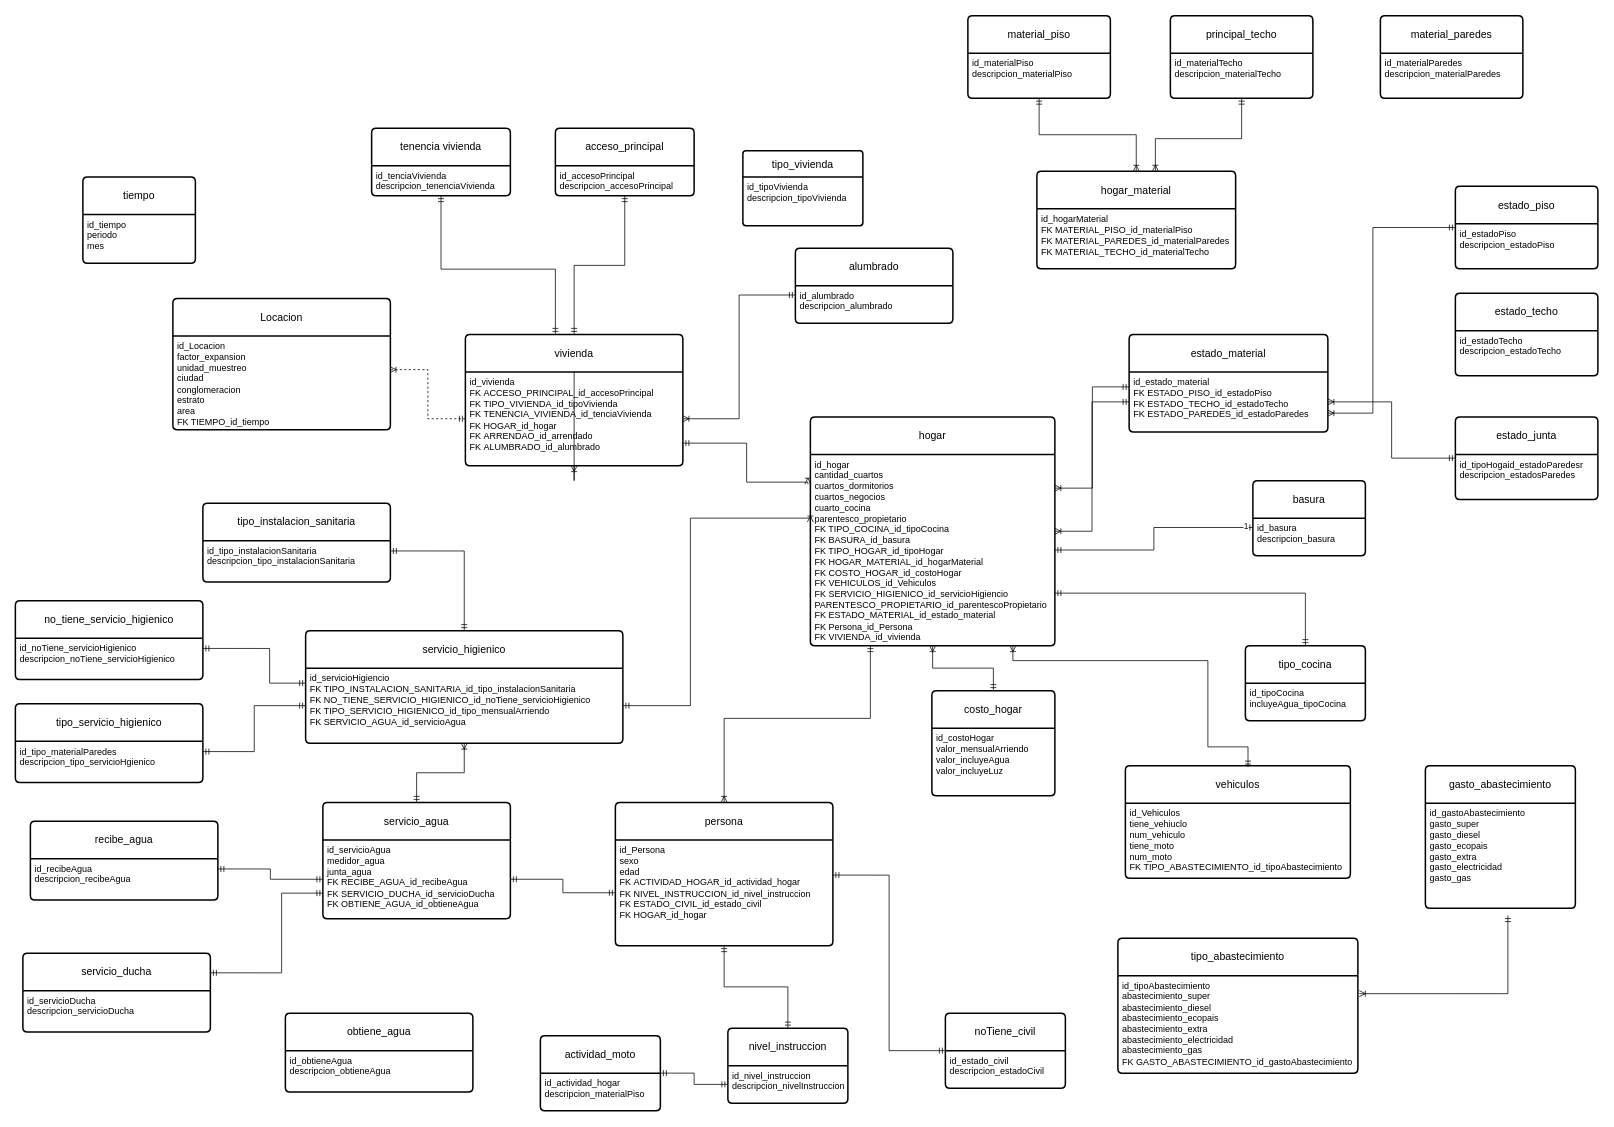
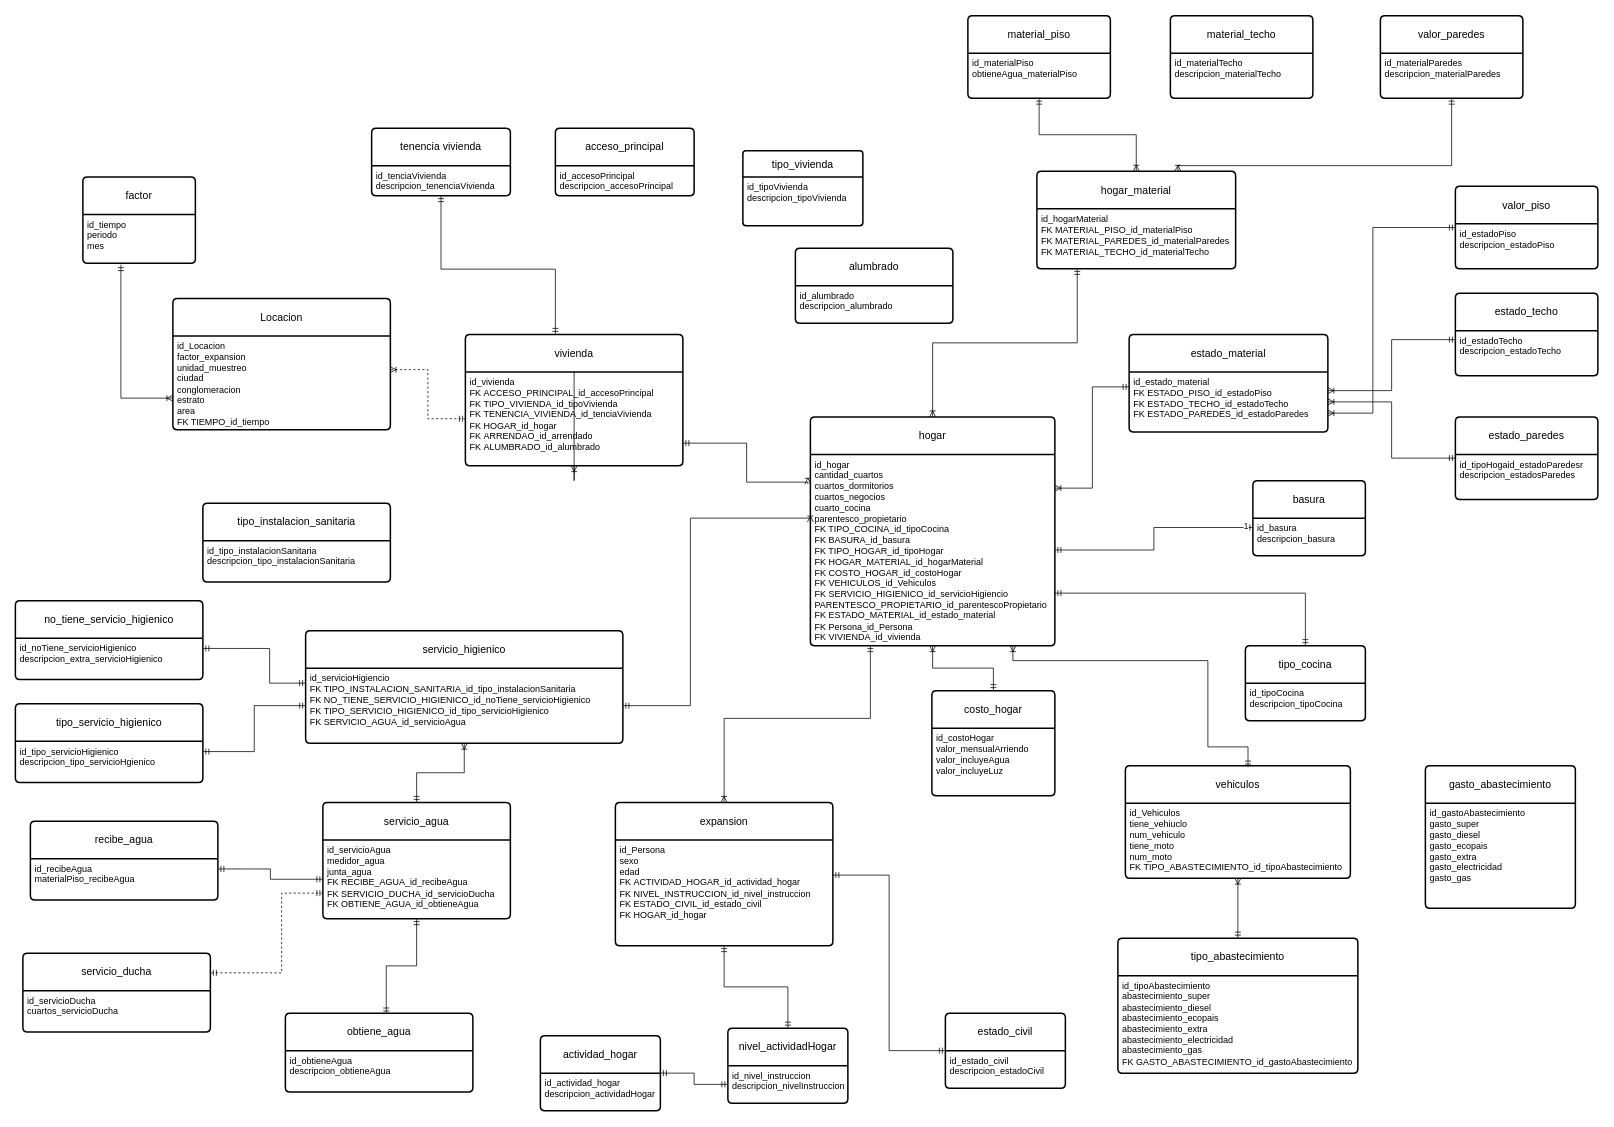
- <mxCell id="13" value="principal_techo" style="swimlane;childLayout=stackLayout;horizontal=1;startSize=50;horizontalStack=0;rounded=1;fontSize=14;fontStyle=0;strokeWidth=2;resizeParent=0;resizeLast=1;shadow=0;dashed=0;align=center;arcSize=4;whiteSpace=wrap;html=1;" parent="1" vertex="1"><mxGeometry x="1560" y="20" width="190" height="110" as="geometry" /></mxCell>
+ <mxCell id="13" value="material_techo" style="swimlane;childLayout=stackLayout;horizontal=1;startSize=50;horizontalStack=0;rounded=1;fontSize=14;fontStyle=0;strokeWidth=2;resizeParent=0;resizeLast=1;shadow=0;dashed=0;align=center;arcSize=4;whiteSpace=wrap;html=1;" parent="1" vertex="1"><mxGeometry x="1560" y="20" width="190" height="110" as="geometry" /></mxCell>
- <mxCell id="11" value="material_paredes" style="swimlane;childLayout=stackLayout;horizontal=1;startSize=50;horizontalStack=0;rounded=1;fontSize=14;fontStyle=0;strokeWidth=2;resizeParent=0;resizeLast=1;shadow=0;dashed=0;align=center;arcSize=4;whiteSpace=wrap;html=1;" parent="1" vertex="1"><mxGeometry x="1840" y="20" width="190" height="110" as="geometry" /></mxCell>
+ <mxCell id="11" value="valor_paredes" style="swimlane;childLayout=stackLayout;horizontal=1;startSize=50;horizontalStack=0;rounded=1;fontSize=14;fontStyle=0;strokeWidth=2;resizeParent=0;resizeLast=1;shadow=0;dashed=0;align=center;arcSize=4;whiteSpace=wrap;html=1;" parent="1" vertex="1"><mxGeometry x="1840" y="20" width="190" height="110" as="geometry" /></mxCell>
- <mxCell id="16" value="id_materialPiso&lt;br&gt;descripcion_materialPiso" style="align=left;strokeColor=none;fillColor=none;spacingLeft=4;fontSize=12;verticalAlign=top;resizable=0;rotatable=0;part=1;html=1;" parent="15" vertex="1"><mxGeometry y="50" width="190" height="60" as="geometry" /></mxCell>
+ <mxCell id="16" value="id_materialPiso&lt;br&gt;obtieneAgua_materialPiso" style="align=left;strokeColor=none;fillColor=none;spacingLeft=4;fontSize=12;verticalAlign=top;resizable=0;rotatable=0;part=1;html=1;" parent="15" vertex="1"><mxGeometry y="50" width="190" height="60" as="geometry" /></mxCell>
- <mxCell id="41" style="edgeStyle=orthogonalEdgeStyle;rounded=0;orthogonalLoop=1;jettySize=auto;html=1;entryX=0.5;entryY=1;entryDx=0;entryDy=0;endArrow=ERmandOne;endFill=0;startArrow=ERoneToMany;startFill=0;" parent="1" source="43" target="14" edge="1"><mxGeometry relative="1" as="geometry"><Array as="points"><mxPoint x="1540" y="184" /><mxPoint x="1655" y="184" /></Array></mxGeometry></mxCell>
+ <mxCell id="42" style="edgeStyle=orthogonalEdgeStyle;rounded=0;orthogonalLoop=1;jettySize=auto;html=1;entryX=0.5;entryY=1;entryDx=0;entryDy=0;endArrow=ERmandOne;endFill=0;startArrow=ERoneToMany;startFill=0;" parent="1" source="43" target="12" edge="1"><mxGeometry relative="1" as="geometry"><Array as="points"><mxPoint x="1570" y="220" /><mxPoint x="1935" y="220" /></Array></mxGeometry></mxCell>
- <mxCell id="61" value="tiempo" style="swimlane;childLayout=stackLayout;horizontal=1;startSize=50;horizontalStack=0;rounded=1;fontSize=14;fontStyle=0;strokeWidth=2;resizeParent=0;resizeLast=1;shadow=0;dashed=0;align=center;arcSize=4;whiteSpace=wrap;html=1;" parent="1" vertex="1"><mxGeometry x="110" y="235" width="150" height="115" as="geometry" /></mxCell>
+ <mxCell id="61" value="factor" style="swimlane;childLayout=stackLayout;horizontal=1;startSize=50;horizontalStack=0;rounded=1;fontSize=14;fontStyle=0;strokeWidth=2;resizeParent=0;resizeLast=1;shadow=0;dashed=0;align=center;arcSize=4;whiteSpace=wrap;html=1;" parent="1" vertex="1"><mxGeometry x="110" y="235" width="150" height="115" as="geometry" /></mxCell>
- <mxCell id="9" value="estado_piso" style="swimlane;childLayout=stackLayout;horizontal=1;startSize=50;horizontalStack=0;rounded=1;fontSize=14;fontStyle=0;strokeWidth=2;resizeParent=0;resizeLast=1;shadow=0;dashed=0;align=center;arcSize=4;whiteSpace=wrap;html=1;" parent="1" vertex="1"><mxGeometry x="1940" y="247.5" width="190" height="110" as="geometry" /></mxCell>
+ <mxCell id="9" value="valor_piso" style="swimlane;childLayout=stackLayout;horizontal=1;startSize=50;horizontalStack=0;rounded=1;fontSize=14;fontStyle=0;strokeWidth=2;resizeParent=0;resizeLast=1;shadow=0;dashed=0;align=center;arcSize=4;whiteSpace=wrap;html=1;" parent="1" vertex="1"><mxGeometry x="1940" y="247.5" width="190" height="110" as="geometry" /></mxCell>
- <mxCell id="53" style="edgeStyle=orthogonalEdgeStyle;rounded=0;orthogonalLoop=1;jettySize=auto;html=1;entryX=0.5;entryY=1;entryDx=0;entryDy=0;startArrow=ERmandOne;startFill=0;endArrow=ERmandOne;endFill=0;" parent="1" source="55" target="48" edge="1"><mxGeometry relative="1" as="geometry"><Array as="points"><mxPoint x="765" y="353" /><mxPoint x="832" y="353" /></Array></mxGeometry></mxCell>
+ <mxCell id="91" style="edgeStyle=orthogonalEdgeStyle;rounded=0;orthogonalLoop=1;jettySize=auto;html=1;endArrow=ERmandOne;endFill=0;startArrow=ERoneToMany;startFill=0;" parent="1" source="18" target="7" edge="1"><mxGeometry relative="1" as="geometry"><Array as="points"><mxPoint x="1855" y="520" /><mxPoint x="1855" y="452" /></Array></mxGeometry></mxCell>
+ <mxCell id="99" style="edgeStyle=orthogonalEdgeStyle;rounded=0;orthogonalLoop=1;jettySize=auto;html=1;entryX=0.338;entryY=1.031;entryDx=0;entryDy=0;entryPerimeter=0;startArrow=ERoneToMany;startFill=0;endArrow=ERmandOne;endFill=0;" parent="1" source="58" target="62" edge="1"><mxGeometry relative="1" as="geometry"><Array as="points"><mxPoint x="161" y="530" /></Array></mxGeometry></mxCell>
- <mxCell id="81" style="edgeStyle=orthogonalEdgeStyle;rounded=0;orthogonalLoop=1;jettySize=auto;html=1;entryX=0;entryY=0.25;entryDx=0;entryDy=0;endArrow=ERmandOne;endFill=0;startArrow=ERoneToMany;startFill=0;" parent="1" source="56" target="46" edge="1"><mxGeometry relative="1" as="geometry" /></mxCell>
- <mxCell id="5" value="estado_junta" style="swimlane;childLayout=stackLayout;horizontal=1;startSize=50;horizontalStack=0;rounded=1;fontSize=14;fontStyle=0;strokeWidth=2;resizeParent=0;resizeLast=1;shadow=0;dashed=0;align=center;arcSize=4;whiteSpace=wrap;html=1;" parent="1" vertex="1"><mxGeometry x="1940" y="555" width="190" height="110" as="geometry" /></mxCell>
+ <mxCell id="5" value="estado_paredes" style="swimlane;childLayout=stackLayout;horizontal=1;startSize=50;horizontalStack=0;rounded=1;fontSize=14;fontStyle=0;strokeWidth=2;resizeParent=0;resizeLast=1;shadow=0;dashed=0;align=center;arcSize=4;whiteSpace=wrap;html=1;" parent="1" vertex="1"><mxGeometry x="1940" y="555" width="190" height="110" as="geometry" /></mxCell>
- <mxCell id="2" style="edgeStyle=orthogonalEdgeStyle;rounded=0;orthogonalLoop=1;jettySize=auto;html=1;endArrow=ERmandOne;endFill=0;startArrow=ERoneToMany;startFill=0;" parent="1" source="3" target="18" edge="1"><mxGeometry relative="1" as="geometry" /></mxCell>
+ <mxCell id="2" style="edgeStyle=orthogonalEdgeStyle;rounded=0;orthogonalLoop=1;jettySize=auto;html=1;entryX=0.203;entryY=0.994;entryDx=0;entryDy=0;entryPerimeter=0;endArrow=ERmandOne;endFill=0;startArrow=ERoneToMany;startFill=0;" parent="1" source="3" target="44" edge="1"><mxGeometry relative="1" as="geometry" /></mxCell>
- <mxCell id="67" style="edgeStyle=orthogonalEdgeStyle;rounded=0;orthogonalLoop=1;jettySize=auto;html=1;entryX=1;entryY=0.25;entryDx=0;entryDy=0;startArrow=ERmandOne;startFill=0;endArrow=ERmandOne;endFill=0;" parent="1" source="68" target="60" edge="1"><mxGeometry relative="1" as="geometry" /></mxCell>
- <mxCell id="64" value="id_noTiene_servicioHigienico&lt;br&gt;descripcion_noTiene_servicioHigienico" style="align=left;strokeColor=none;fillColor=none;spacingLeft=4;fontSize=12;verticalAlign=top;resizable=0;rotatable=0;part=1;html=1;" parent="63" vertex="1"><mxGeometry y="50" width="250" height="55" as="geometry" /></mxCell>
+ <mxCell id="64" value="id_noTiene_servicioHigienico&lt;br&gt;descripcion_extra_servicioHigienico" style="align=left;strokeColor=none;fillColor=none;spacingLeft=4;fontSize=12;verticalAlign=top;resizable=0;rotatable=0;part=1;html=1;" parent="63" vertex="1"><mxGeometry y="50" width="250" height="55" as="geometry" /></mxCell>
- <mxCell id="94" value="id_tipoCocina&lt;br&gt;incluyeAgua_tipoCocina" style="align=left;strokeColor=none;fillColor=none;spacingLeft=4;fontSize=12;verticalAlign=top;resizable=0;rotatable=0;part=1;html=1;" parent="93" vertex="1"><mxGeometry y="50" width="160" height="50" as="geometry" /></mxCell>
+ <mxCell id="94" value="id_tipoCocina&lt;br&gt;descripcion_tipoCocina" style="align=left;strokeColor=none;fillColor=none;spacingLeft=4;fontSize=12;verticalAlign=top;resizable=0;rotatable=0;part=1;html=1;" parent="93" vertex="1"><mxGeometry y="50" width="160" height="50" as="geometry" /></mxCell>
- <mxCell id="69" value="id_servicioHigiencio&lt;br&gt;FK&amp;nbsp;TIPO_INSTALACION_SANITARIA_id_tipo_instalacionSanitaria&lt;br&gt;FK&amp;nbsp;NO_TIENE_SERVICIO_HIGIENICO_id_noTiene_servicioHigienico&lt;br&gt;FK&amp;nbsp;TIPO_SERVICIO_HIGIENICO_id_tipo_mensualArriendo&lt;br&gt;FK&amp;nbsp;SERVICIO_AGUA_id_servicioAgua" style="align=left;strokeColor=none;fillColor=none;spacingLeft=4;fontSize=12;verticalAlign=top;resizable=0;rotatable=0;part=1;html=1;" parent="68" vertex="1"><mxGeometry y="50" width="423" height="100" as="geometry" /></mxCell>
+ <mxCell id="69" value="id_servicioHigiencio&lt;br&gt;FK&amp;nbsp;TIPO_INSTALACION_SANITARIA_id_tipo_instalacionSanitaria&lt;br&gt;FK&amp;nbsp;NO_TIENE_SERVICIO_HIGIENICO_id_noTiene_servicioHigienico&lt;br&gt;FK&amp;nbsp;TIPO_SERVICIO_HIGIENICO_id_tipo_servicioHigienico&lt;br&gt;FK&amp;nbsp;SERVICIO_AGUA_id_servicioAgua" style="align=left;strokeColor=none;fillColor=none;spacingLeft=4;fontSize=12;verticalAlign=top;resizable=0;rotatable=0;part=1;html=1;" parent="68" vertex="1"><mxGeometry y="50" width="423" height="100" as="geometry" /></mxCell>
- <mxCell id="66" value="id_tipo_materialParedes&lt;br&gt;descripcion_tipo_servicioHgienico" style="align=left;strokeColor=none;fillColor=none;spacingLeft=4;fontSize=12;verticalAlign=top;resizable=0;rotatable=0;part=1;html=1;" parent="65" vertex="1"><mxGeometry y="50" width="250" height="55" as="geometry" /></mxCell>
+ <mxCell id="66" value="id_tipo_servicioHigienico&lt;br&gt;descripcion_tipo_servicioHgienico" style="align=left;strokeColor=none;fillColor=none;spacingLeft=4;fontSize=12;verticalAlign=top;resizable=0;rotatable=0;part=1;html=1;" parent="65" vertex="1"><mxGeometry y="50" width="250" height="55" as="geometry" /></mxCell>
- <mxCell id="29" value="persona" style="swimlane;childLayout=stackLayout;horizontal=1;startSize=50;horizontalStack=0;rounded=1;fontSize=14;fontStyle=0;strokeWidth=2;resizeParent=0;resizeLast=1;shadow=0;dashed=0;align=center;arcSize=4;whiteSpace=wrap;html=1;" parent="1" vertex="1"><mxGeometry y="1069" width="290" height="191" as="geometry" x="820" /></mxCell>
+ <mxCell id="29" value="expansion" style="swimlane;childLayout=stackLayout;horizontal=1;startSize=50;horizontalStack=0;rounded=1;fontSize=14;fontStyle=0;strokeWidth=2;resizeParent=0;resizeLast=1;shadow=0;dashed=0;align=center;arcSize=4;whiteSpace=wrap;html=1;" parent="1" vertex="1"><mxGeometry y="1069" width="290" height="191" as="geometry" x="820" /></mxCell>
- <mxCell id="71" value="id_recibeAgua&lt;br&gt;descripcion_recibeAgua" style="align=left;strokeColor=none;fillColor=none;spacingLeft=4;fontSize=12;verticalAlign=top;resizable=0;rotatable=0;part=1;html=1;" parent="70" vertex="1"><mxGeometry y="50" width="250" height="55" as="geometry" /></mxCell>
+ <mxCell id="71" value="id_recibeAgua&lt;br&gt;materialPiso_recibeAgua" style="align=left;strokeColor=none;fillColor=none;spacingLeft=4;fontSize=12;verticalAlign=top;resizable=0;rotatable=0;part=1;html=1;" parent="70" vertex="1"><mxGeometry y="50" width="250" height="55" as="geometry" /></mxCell>
- <mxCell id="86" style="edgeStyle=orthogonalEdgeStyle;rounded=0;orthogonalLoop=1;jettySize=auto;html=1;startArrow=ERmandOne;startFill=0;endArrow=ERmandOne;endFill=0;" parent="1" source="78" target="30" edge="1"><mxGeometry relative="1" as="geometry" /></mxCell>
+ <mxCell id="86" style="edgeStyle=orthogonalEdgeStyle;rounded=0;orthogonalLoop=1;jettySize=auto;html=1;entryX=0.538;entryY=0.011;entryDx=0;entryDy=0;entryPerimeter=0;startArrow=ERmandOne;startFill=0;endArrow=ERmandOne;endFill=0;" parent="1" source="78" target="74" edge="1"><mxGeometry relative="1" as="geometry" /></mxCell>
+ <mxCell id="88" style="edgeStyle=orthogonalEdgeStyle;rounded=0;orthogonalLoop=1;jettySize=auto;html=1;entryX=0.5;entryY=0;entryDx=0;entryDy=0;endArrow=ERmandOne;endFill=0;startArrow=ERoneToMany;startFill=0;" parent="1" source="24" target="25" edge="1"><mxGeometry relative="1" as="geometry" /></mxCell>
- <mxCell id="85" style="edgeStyle=orthogonalEdgeStyle;rounded=0;orthogonalLoop=1;jettySize=auto;html=1;entryX=1;entryY=0.25;entryDx=0;entryDy=0;startArrow=ERmandOne;startFill=0;endArrow=ERmandOne;endFill=0;" parent="1" source="78" target="72" edge="1"><mxGeometry relative="1" as="geometry"><Array as="points"><mxPoint x="375" y="1190" /><mxPoint x="375" y="1296" /></Array></mxGeometry></mxCell>
+ <mxCell id="85" style="edgeStyle=orthogonalEdgeStyle;rounded=0;orthogonalLoop=1;jettySize=auto;html=1;entryX=1;entryY=0.25;entryDx=0;entryDy=0;startArrow=ERmandOne;startFill=0;endArrow=ERmandOne;endFill=0;dashed=1;" parent="1" source="78" target="72" edge="1"><mxGeometry relative="1" as="geometry"><Array as="points"><mxPoint x="375" y="1190" /><mxPoint x="375" y="1296" /></Array></mxGeometry></mxCell>
- <mxCell id="89" style="edgeStyle=orthogonalEdgeStyle;rounded=0;orthogonalLoop=1;jettySize=auto;html=1;entryX=0.55;entryY=1.071;entryDx=0;entryDy=0;entryPerimeter=0;exitX=1.006;exitY=0.185;exitDx=0;exitDy=0;exitPerimeter=0;endArrow=ERmandOne;endFill=0;startArrow=ERoneToMany;startFill=0;" parent="1" source="26" target="22" edge="1"><mxGeometry relative="1" as="geometry"><Array as="points"><mxPoint x="2010" y="1324" /></Array></mxGeometry></mxCell>
- <mxCell id="73" value="id_servicioDucha&lt;br&gt;descripcion_servicioDucha" style="align=left;strokeColor=none;fillColor=none;spacingLeft=4;fontSize=12;verticalAlign=top;resizable=0;rotatable=0;part=1;html=1;" parent="72" vertex="1"><mxGeometry y="50" width="250" height="55" as="geometry" /></mxCell>
+ <mxCell id="73" value="id_servicioDucha&lt;br&gt;cuartos_servicioDucha" style="align=left;strokeColor=none;fillColor=none;spacingLeft=4;fontSize=12;verticalAlign=top;resizable=0;rotatable=0;part=1;html=1;" parent="72" vertex="1"><mxGeometry y="50" width="250" height="55" as="geometry" /></mxCell>
- <mxCell id="32" value="noTiene_civil" style="swimlane;childLayout=stackLayout;horizontal=1;startSize=50;horizontalStack=0;rounded=1;fontSize=14;fontStyle=0;strokeWidth=2;resizeParent=0;resizeLast=1;shadow=0;dashed=0;align=center;arcSize=4;whiteSpace=wrap;html=1;" parent="1" vertex="1"><mxGeometry x="1260" y="1350" width="160" height="100" as="geometry" /></mxCell>
+ <mxCell id="32" value="estado_civil" style="swimlane;childLayout=stackLayout;horizontal=1;startSize=50;horizontalStack=0;rounded=1;fontSize=14;fontStyle=0;strokeWidth=2;resizeParent=0;resizeLast=1;shadow=0;dashed=0;align=center;arcSize=4;whiteSpace=wrap;html=1;" parent="1" vertex="1"><mxGeometry x="1260" y="1350" width="160" height="100" as="geometry" /></mxCell>
- <mxCell id="35" value="nivel_instruccion" style="swimlane;childLayout=stackLayout;horizontal=1;startSize=50;horizontalStack=0;rounded=1;fontSize=14;fontStyle=0;strokeWidth=2;resizeParent=0;resizeLast=1;shadow=0;dashed=0;align=center;arcSize=4;whiteSpace=wrap;html=1;" parent="1" vertex="1"><mxGeometry x="970" y="1370" width="160" height="100" as="geometry" /></mxCell>
+ <mxCell id="35" value="nivel_actividadHogar" style="swimlane;childLayout=stackLayout;horizontal=1;startSize=50;horizontalStack=0;rounded=1;fontSize=14;fontStyle=0;strokeWidth=2;resizeParent=0;resizeLast=1;shadow=0;dashed=0;align=center;arcSize=4;whiteSpace=wrap;html=1;" parent="1" vertex="1"><mxGeometry x="970" y="1370" width="160" height="100" as="geometry" /></mxCell>
- <mxCell id="38" value="actividad_moto" style="swimlane;childLayout=stackLayout;horizontal=1;startSize=50;horizontalStack=0;rounded=1;fontSize=14;fontStyle=0;strokeWidth=2;resizeParent=0;resizeLast=1;shadow=0;dashed=0;align=center;arcSize=4;whiteSpace=wrap;html=1;" parent="1" vertex="1"><mxGeometry x="720" y="1380" width="160" height="100" as="geometry" /></mxCell>
+ <mxCell id="38" value="actividad_hogar" style="swimlane;childLayout=stackLayout;horizontal=1;startSize=50;horizontalStack=0;rounded=1;fontSize=14;fontStyle=0;strokeWidth=2;resizeParent=0;resizeLast=1;shadow=0;dashed=0;align=center;arcSize=4;whiteSpace=wrap;html=1;" parent="1" vertex="1"><mxGeometry x="720" y="1380" width="160" height="100" as="geometry" /></mxCell>
- <mxCell id="39" value="id_actividad_hogar&lt;br&gt;descripcion_materialPiso" style="align=left;strokeColor=none;fillColor=none;spacingLeft=4;fontSize=12;verticalAlign=top;resizable=0;rotatable=0;part=1;html=1;" parent="38" vertex="1"><mxGeometry y="50" width="160" height="50" as="geometry" /></mxCell>
+ <mxCell id="39" value="id_actividad_hogar&lt;br&gt;descripcion_actividadHogar" style="align=left;strokeColor=none;fillColor=none;spacingLeft=4;fontSize=12;verticalAlign=top;resizable=0;rotatable=0;part=1;html=1;" parent="38" vertex="1"><mxGeometry y="50" width="160" height="50" as="geometry" /></mxCell>
